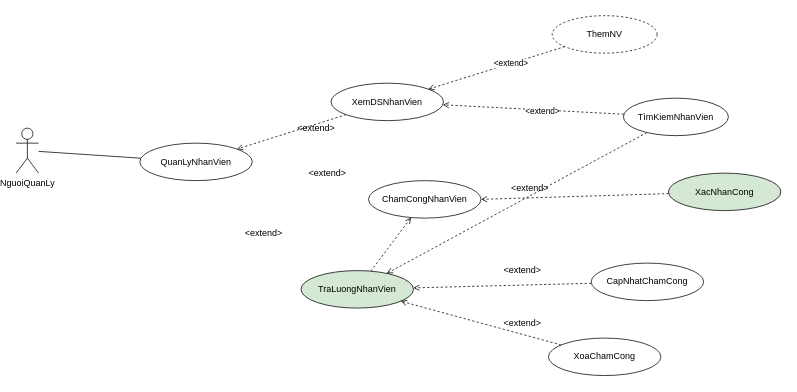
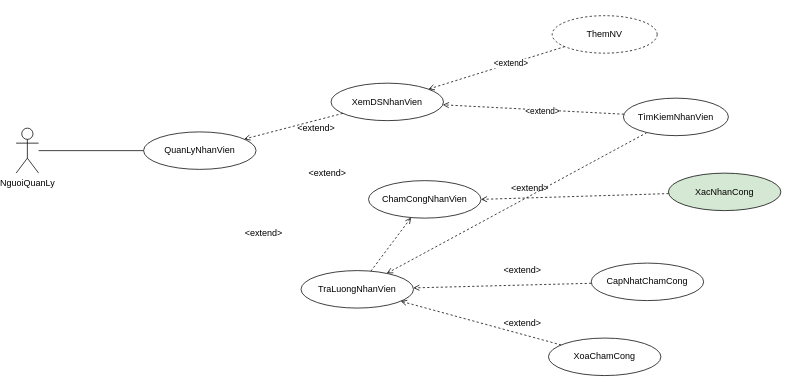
- <mxCell id="13" value="QuanLyNhanVien" style="ellipse;whiteSpace=wrap;html=1;" vertex="1" parent="1"><mxGeometry x="185" y="190" width="150" height="50" as="geometry" /></mxCell>
+ <mxCell id="13" value="QuanLyNhanVien" style="ellipse;whiteSpace=wrap;html=1;" vertex="1" parent="1"><mxGeometry x="190" y="175" width="150" height="50" as="geometry" /></mxCell>
- <mxCell id="16" value="TraLuongNhanVien" style="ellipse;whiteSpace=wrap;html=1;fillColor=#d5e8d4;" vertex="1" parent="1"><mxGeometry x="400" y="360" width="150" height="50" as="geometry" /></mxCell>
+ <mxCell id="16" value="TraLuongNhanVien" style="ellipse;whiteSpace=wrap;html=1;" vertex="1" parent="1"><mxGeometry x="400" y="360" width="150" height="50" as="geometry" /></mxCell>
